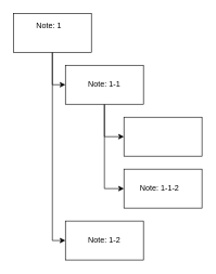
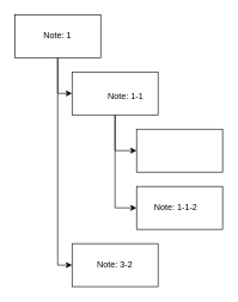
- <mxCell id="11" value="Note: 1" style="text;html=1;strokeColor=none;fillColor=none;align=center;verticalAlign=middle;whiteSpace=wrap;rounded=0;" parent="1" vertex="1"><mxGeometry x="45" y="25" width="60" height="30" as="geometry" /></mxCell>
+ <mxCell id="11" value="Note: 1" style="text;html=1;strokeColor=none;fillColor=none;align=center;verticalAlign=middle;whiteSpace=wrap;rounded=0;" parent="1" vertex="1"><mxGeometry x="50" y="35" width="60" height="30" as="geometry" /></mxCell>
- <mxCell id="12" value="Note: 1-1" style="text;html=1;strokeColor=none;fillColor=none;align=center;verticalAlign=middle;whiteSpace=wrap;rounded=0;" parent="1" vertex="1"><mxGeometry x="130" y="115" width="60" height="30" as="geometry" /></mxCell>
+ <mxCell id="12" value="Note: 1-1" style="text;html=1;strokeColor=none;fillColor=none;align=center;verticalAlign=middle;whiteSpace=wrap;rounded=0;" parent="1" vertex="1"><mxGeometry x="145" y="120" width="60" height="30" as="geometry" /></mxCell>
- <mxCell id="13" value="Note: 1-2" style="text;html=1;strokeColor=none;fillColor=none;align=center;verticalAlign=middle;whiteSpace=wrap;rounded=0;" parent="1" vertex="1"><mxGeometry x="130" y="355" width="60" height="30" as="geometry" /></mxCell>
+ <mxCell id="13" value="Note: 3-2" style="text;html=1;strokeColor=none;fillColor=none;align=center;verticalAlign=middle;whiteSpace=wrap;rounded=0;" parent="1" vertex="1"><mxGeometry x="130" y="355" width="60" height="30" as="geometry" /></mxCell>
